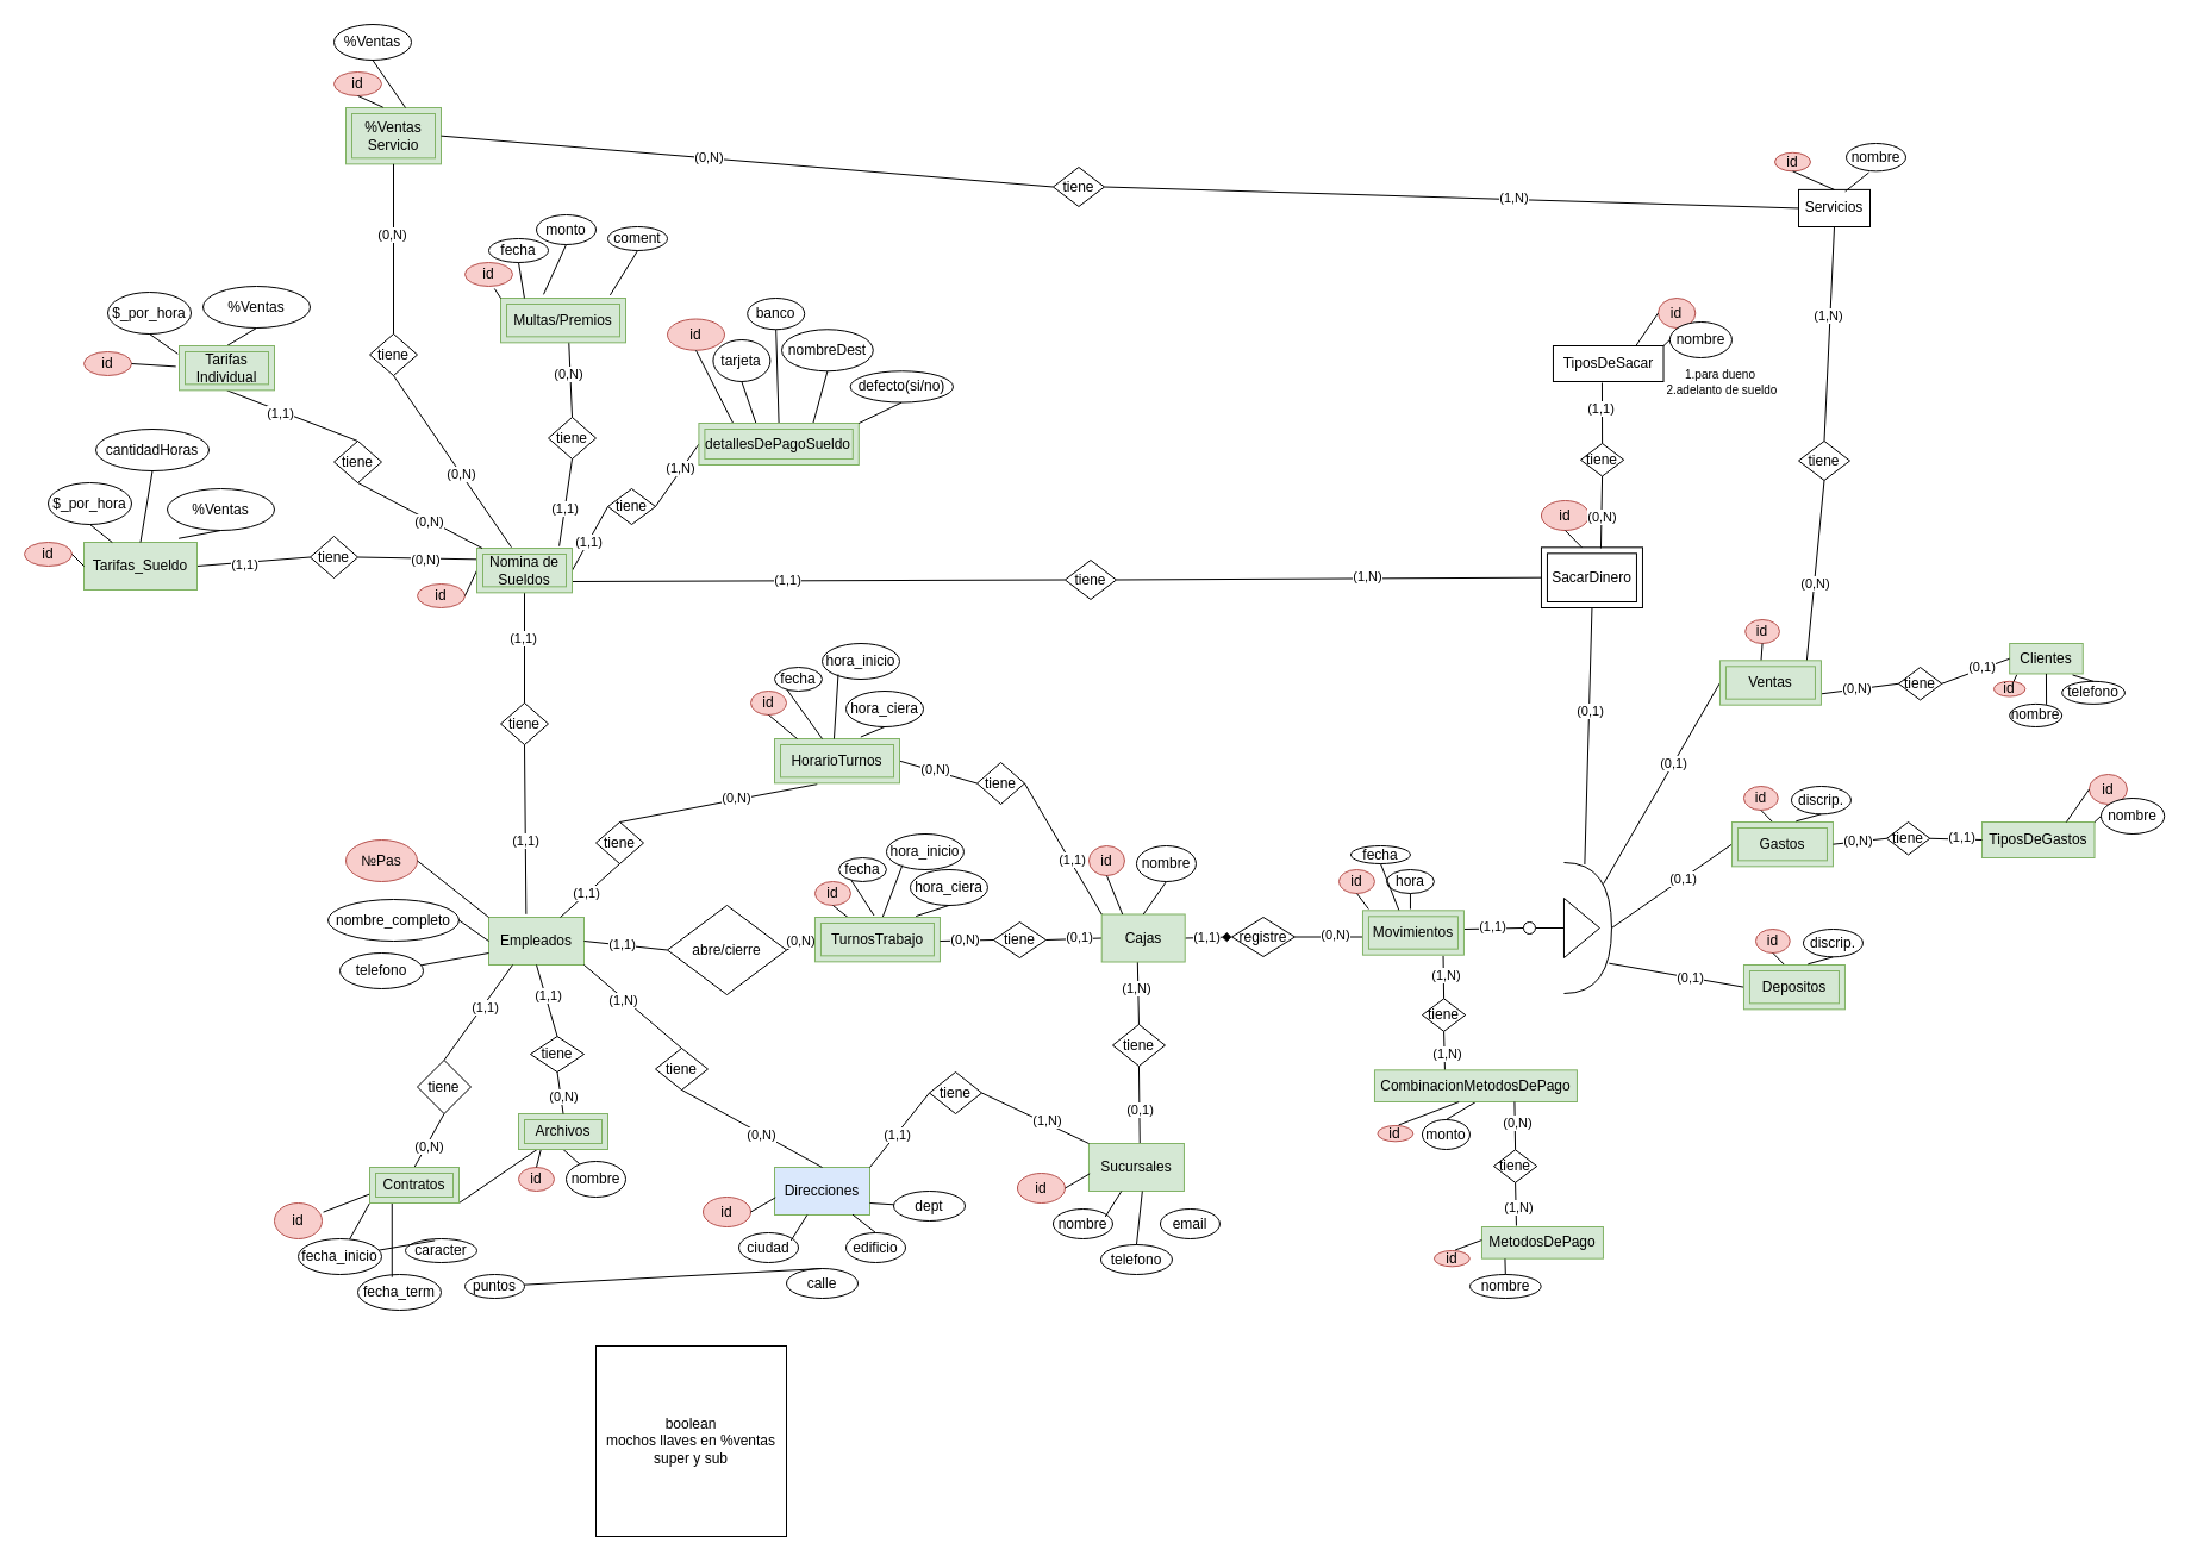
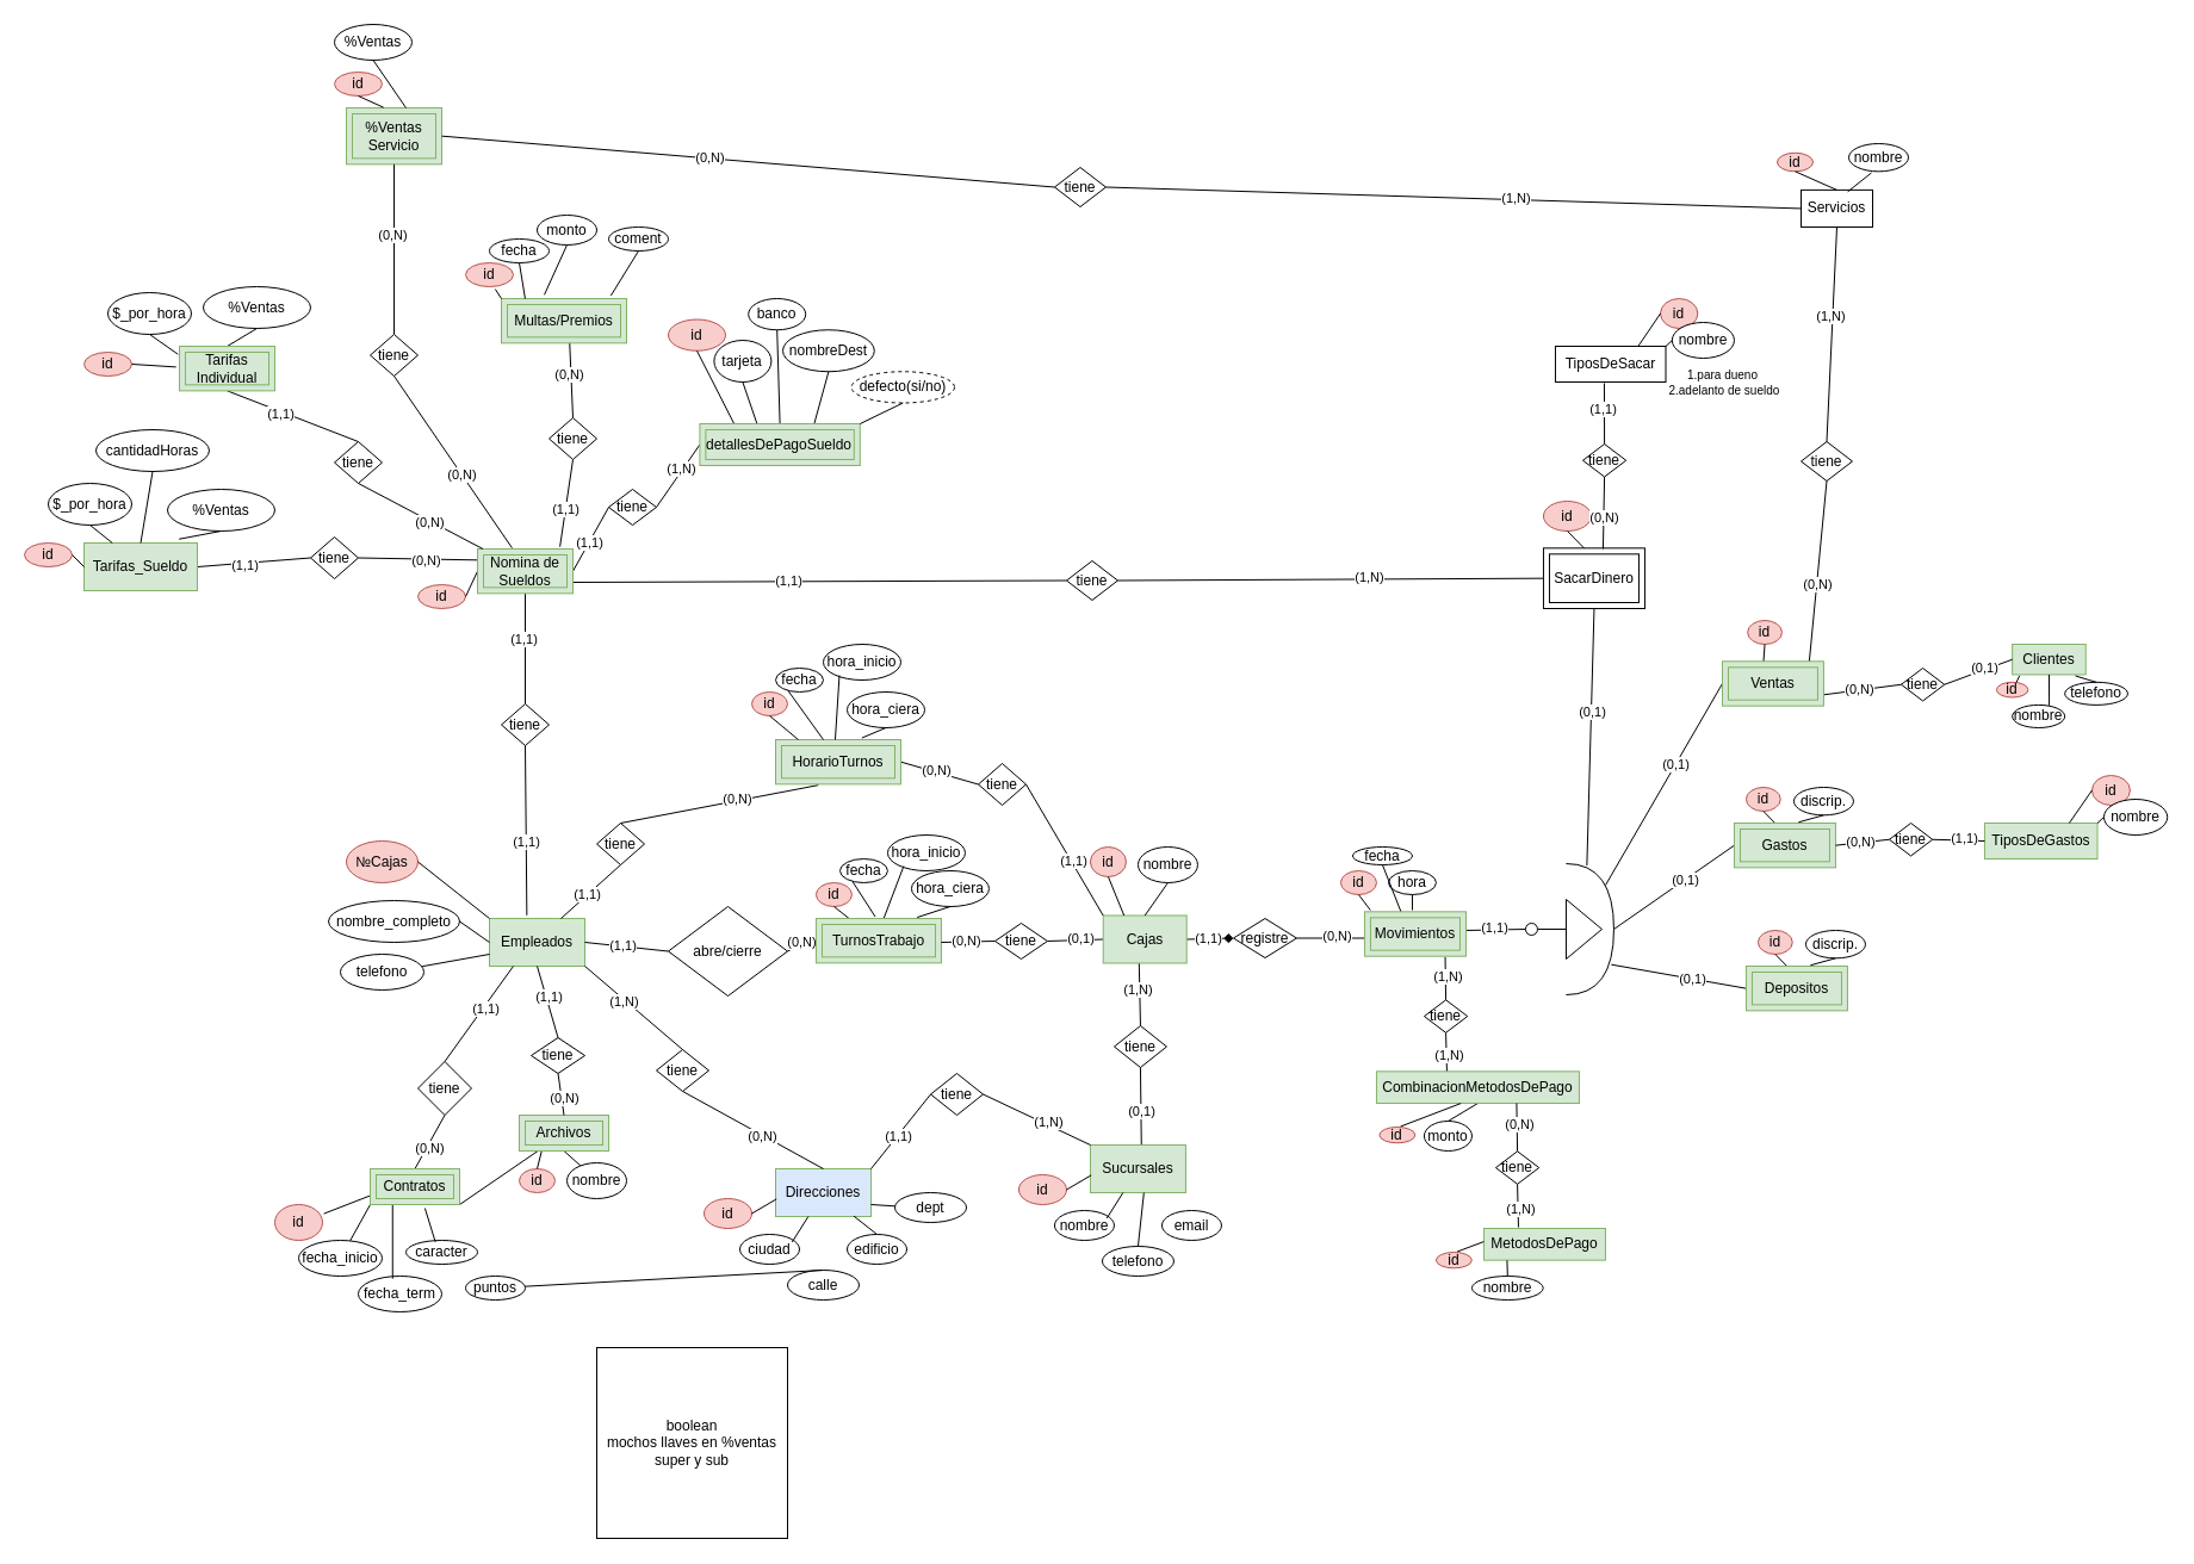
- <mxCell id="115" value="defecto(si/no)" style="ellipse;whiteSpace=wrap;html=1;" vertex="1" parent="105"><mxGeometry x="153.6" y="61.25" width="86.4" height="26.25" as="geometry" /></mxCell>
+ <mxCell id="115" value="defecto(si/no)" style="ellipse;whiteSpace=wrap;html=1;dashed=1;" vertex="1" parent="105"><mxGeometry x="153.6" y="61.25" width="86.4" height="26.25" as="geometry" /></mxCell>
- <mxCell id="4" value="№Pas" style="ellipse;whiteSpace=wrap;html=1;fillColor=#f8cecc;strokeColor=#b85450;" vertex="1" parent="1"><mxGeometry x="290" y="705" width="60" height="35" as="geometry" /></mxCell>
+ <mxCell id="4" value="№Cajas" style="ellipse;whiteSpace=wrap;html=1;fillColor=#f8cecc;strokeColor=#b85450;" vertex="1" parent="1"><mxGeometry x="290" y="705" width="60" height="35" as="geometry" /></mxCell>
- <mxCell id="29" value="" style="endArrow=none;html=1;rounded=0;exitX=0.411;exitY=0.072;exitDx=0;exitDy=0;exitPerimeter=0;" edge="1" parent="1" source="28" target="6"><mxGeometry width="50" height="50" relative="1" as="geometry"><mxPoint x="357" y="1051" as="sourcePoint" /><mxPoint x="377.87" y="1021.1" as="targetPoint" /></mxGeometry></mxCell>
+ <mxCell id="29" value="" style="endArrow=none;html=1;rounded=0;entryX=0.612;entryY=1.101;entryDx=0;entryDy=0;exitX=0.411;exitY=0.072;exitDx=0;exitDy=0;exitPerimeter=0;entryPerimeter=0;" edge="1" parent="1" source="28" target="39"><mxGeometry width="50" height="50" relative="1" as="geometry"><mxPoint x="357" y="1051" as="sourcePoint" /><mxPoint x="377.87" y="1021.1" as="targetPoint" /></mxGeometry></mxCell>
